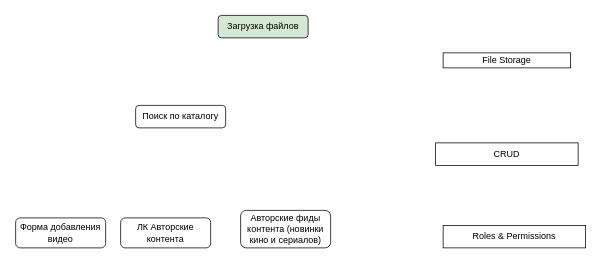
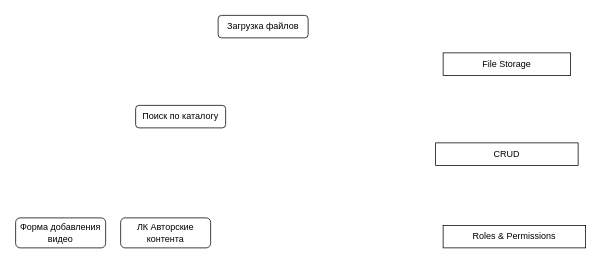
- <mxCell id="5" value="Загрузка файлов" style="rounded=1;whiteSpace=wrap;html=1;fillColor=#d5e8d4;" vertex="1" parent="1"><mxGeometry x="290" y="20" width="120" height="30" as="geometry" /></mxCell>
+ <mxCell id="5" value="Загрузка файлов" style="rounded=1;whiteSpace=wrap;html=1;" vertex="1" parent="1"><mxGeometry x="290" y="20" width="120" height="30" as="geometry" /></mxCell>
- <mxCell id="2" value="File Storage" style="rounded=0;whiteSpace=wrap;html=1;" vertex="1" parent="1"><mxGeometry x="590" y="70" width="170" height="20" as="geometry" /></mxCell>
+ <mxCell id="2" value="File Storage" style="rounded=0;whiteSpace=wrap;html=1;" vertex="1" parent="1"><mxGeometry x="590" y="70" width="170" height="30" as="geometry" /></mxCell>
- <mxCell id="7" value="Авторские фиды контента (новинки кино и сериалов)" style="rounded=1;whiteSpace=wrap;html=1;" vertex="1" parent="1"><mxGeometry x="320" y="280" width="120" height="50" as="geometry" /></mxCell>
